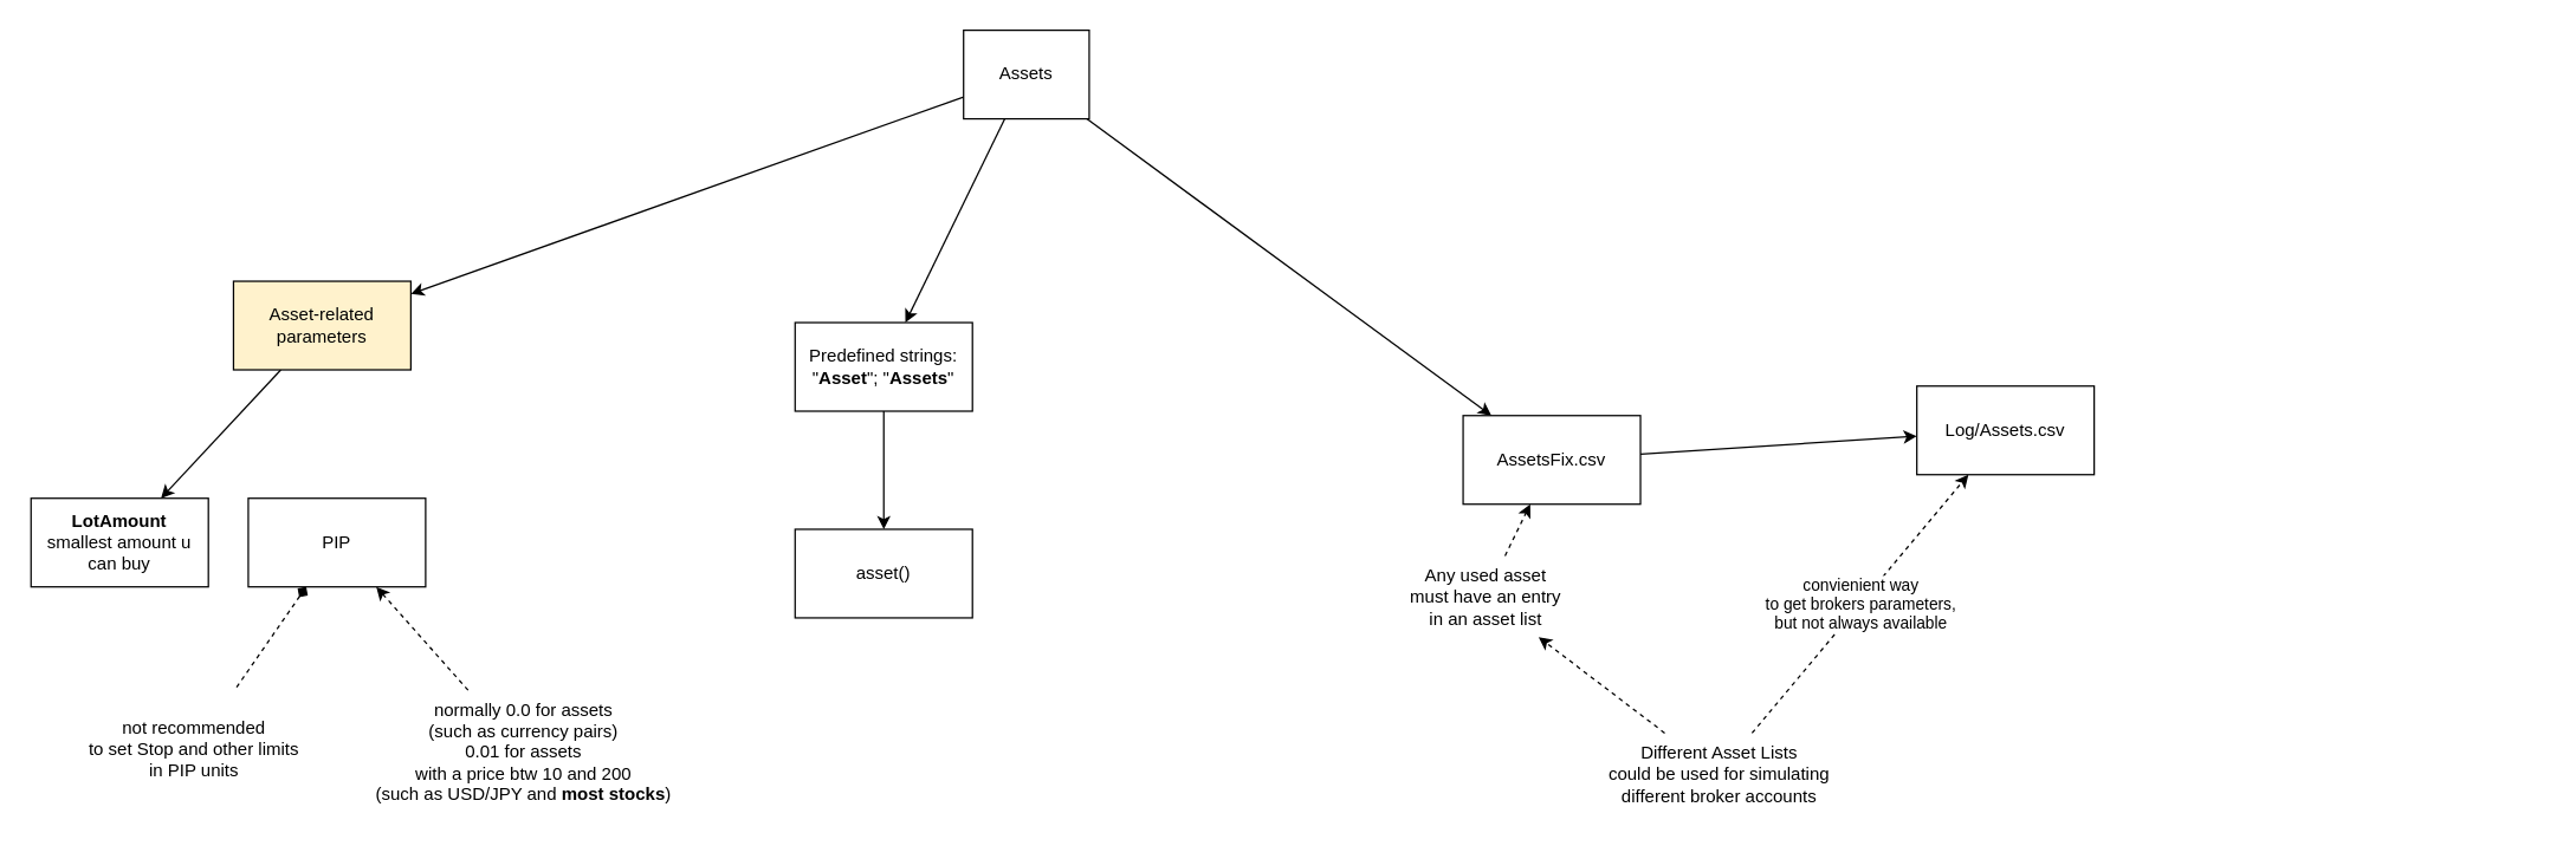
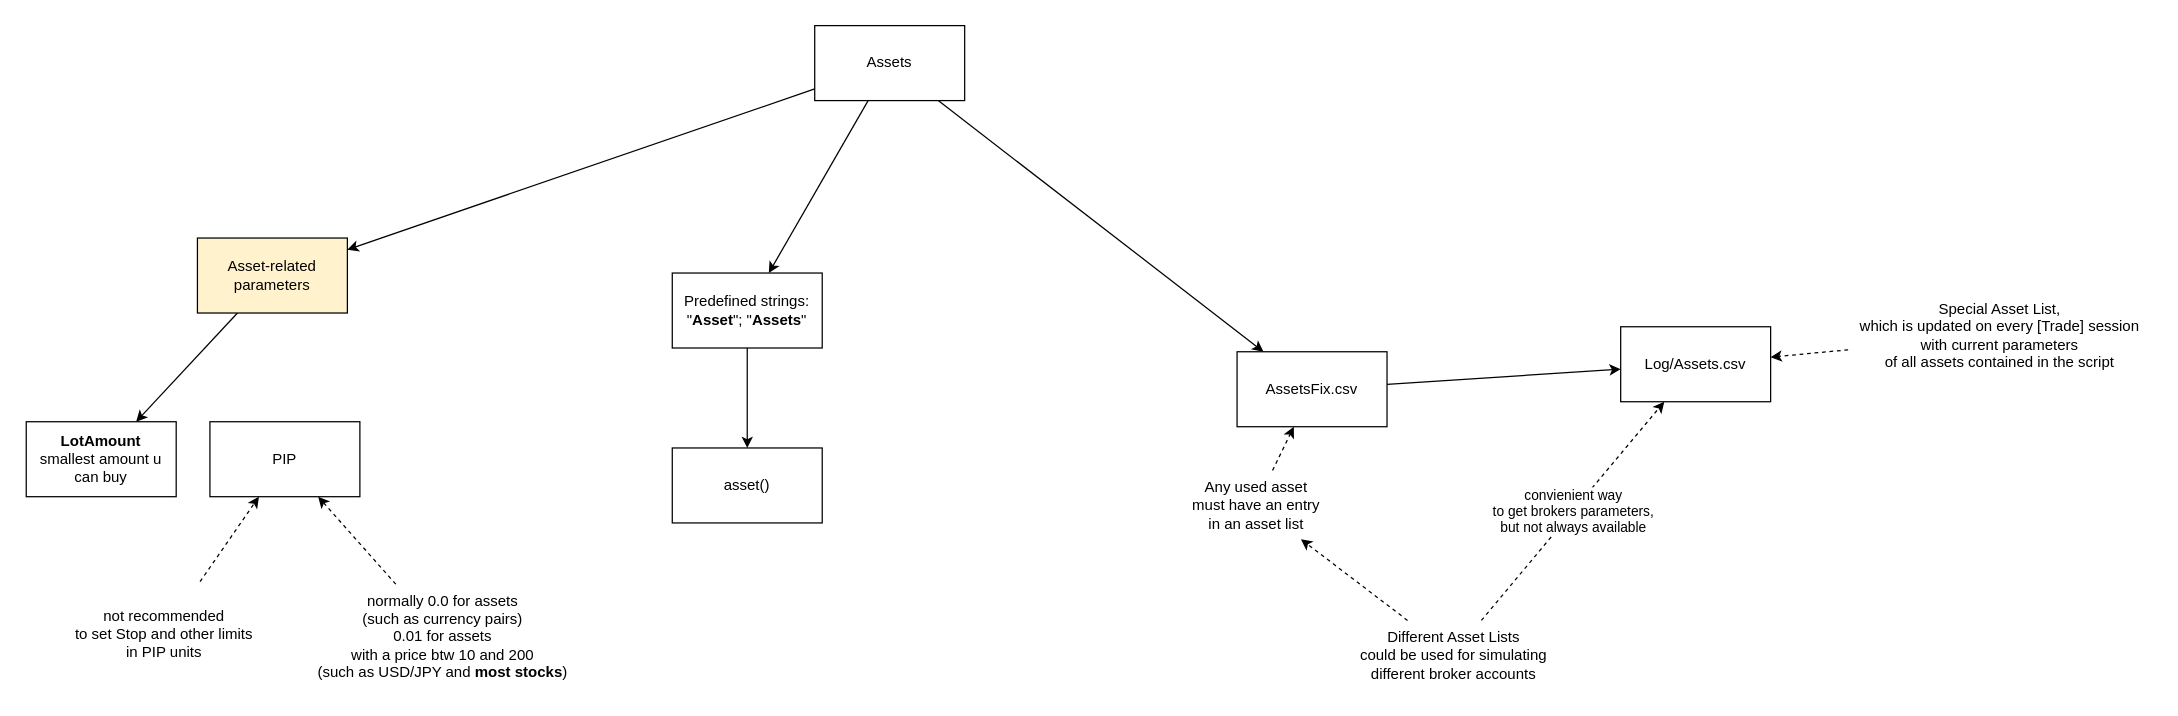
- <mxCell id="5" value="Assets" style="rounded=0;whiteSpace=wrap;html=1;" vertex="1" parent="1"><mxGeometry x="651" y="20" width="85" height="60" as="geometry" /></mxCell>
+ <mxCell id="5" value="Assets" style="rounded=0;whiteSpace=wrap;html=1;" vertex="1" parent="1"><mxGeometry x="651" y="20" width="120" height="60" as="geometry" /></mxCell>
+ <mxCell id="15" value="Special Asset List, &lt;br&gt;which is updated on every [Trade] session&lt;br&gt;with current parameters &lt;br&gt;of all assets contained in the script" style="text;html=1;align=center;verticalAlign=middle;resizable=0;points=[];autosize=1;strokeColor=none;fillColor=none;" vertex="1" parent="1"><mxGeometry x="1478" y="233" width="242" height="70" as="geometry" /></mxCell>
+ <mxCell id="14" style="edgeStyle=none;rounded=0;orthogonalLoop=1;jettySize=auto;html=1;dashed=1;" edge="1" parent="1" source="15" target="13"><mxGeometry relative="1" as="geometry" /></mxCell>
- <mxCell id="25" style="edgeStyle=none;rounded=0;orthogonalLoop=1;jettySize=auto;html=1;dashed=1;endArrow=diamond;" edge="1" parent="1" source="26" target="22"><mxGeometry relative="1" as="geometry" /></mxCell>
+ <mxCell id="25" style="edgeStyle=none;rounded=0;orthogonalLoop=1;jettySize=auto;html=1;dashed=1;" edge="1" parent="1" source="26" target="22"><mxGeometry relative="1" as="geometry" /></mxCell>
